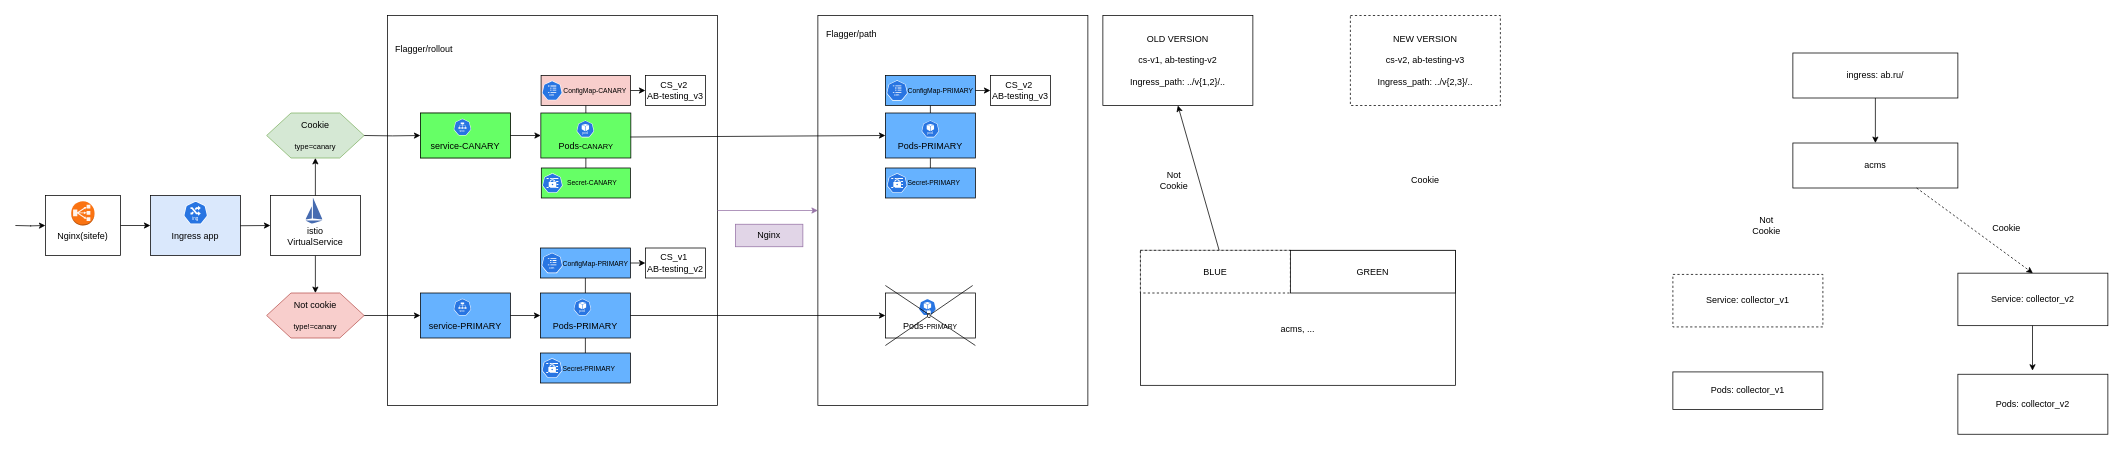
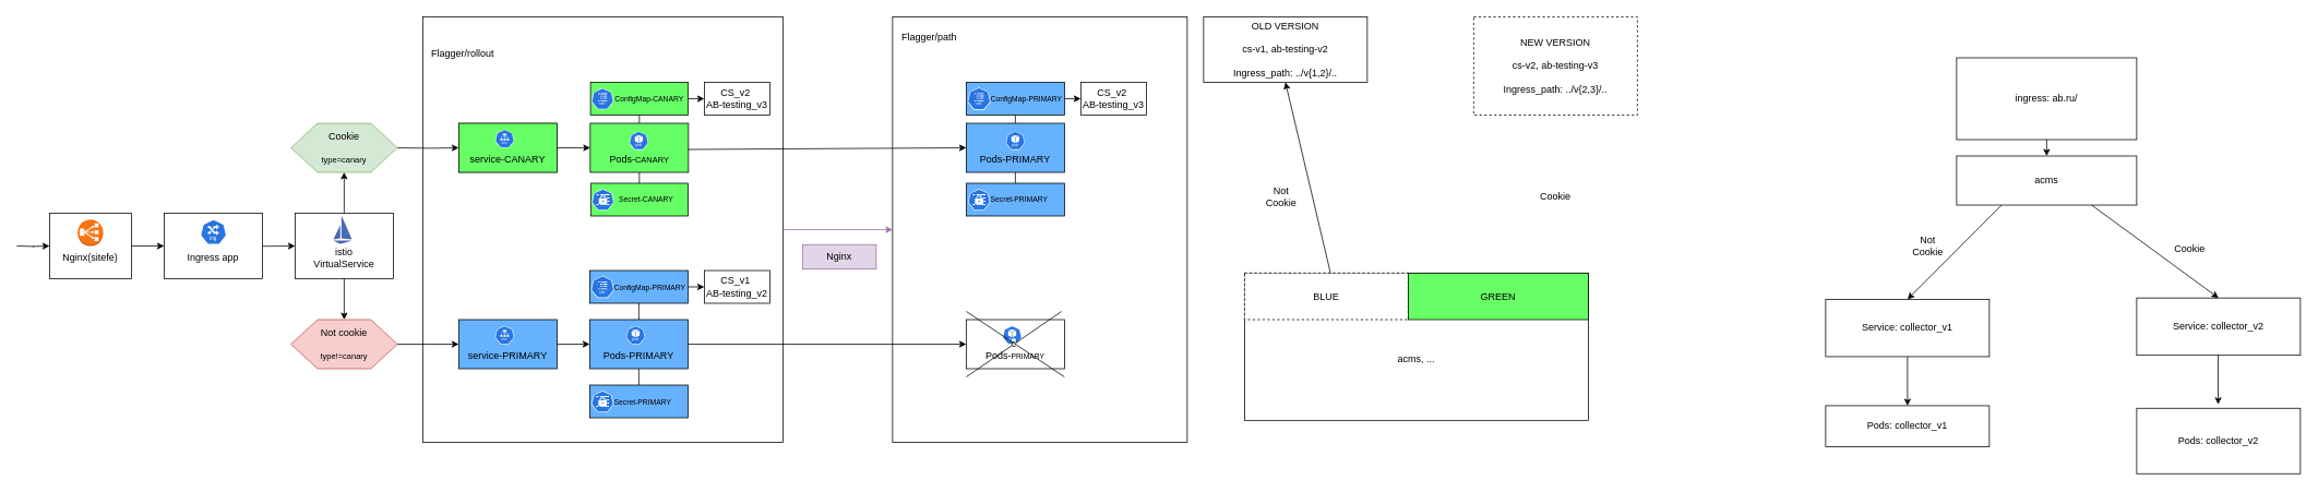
- <mxCell id="67" value="OLD VERSION&lt;br&gt;&lt;br&gt;cs-v1, ab-testing-v2&lt;br&gt;&lt;br&gt;Ingress_path: ../v{1,2}/.." style="rounded=0;whiteSpace=wrap;html=1;" parent="1" vertex="1"><mxGeometry x="1470" y="20" width="200" height="120" as="geometry" /></mxCell>
+ <mxCell id="67" value="OLD VERSION&lt;br&gt;&lt;br&gt;cs-v1, ab-testing-v2&lt;br&gt;&lt;br&gt;Ingress_path: ../v{1,2}/.." style="rounded=0;whiteSpace=wrap;html=1;" parent="1" vertex="1"><mxGeometry x="1470" y="20" width="200" height="80" as="geometry" /></mxCell>
- <mxCell id="77" value="ingress: ab.ru/" style="rounded=0;whiteSpace=wrap;html=1;" vertex="1" parent="1"><mxGeometry x="2390" y="70" width="220" height="60" as="geometry" /></mxCell>
+ <mxCell id="77" value="ingress: ab.ru/" style="rounded=0;whiteSpace=wrap;html=1;" vertex="1" parent="1"><mxGeometry x="2390" y="70" width="220" height="100" as="geometry" /></mxCell>
- <mxCell id="30" value="&lt;font style=&quot;font-size: 9px;&quot;&gt;&amp;nbsp; &amp;nbsp; &amp;nbsp; &amp;nbsp; &amp;nbsp; ConfigMap-CANARY&lt;/font&gt;" style="rounded=0;whiteSpace=wrap;html=1;fillColor=#f8cecc;" parent="1" vertex="1"><mxGeometry x="720.95" y="100" width="119.37" height="40" as="geometry" /></mxCell>
+ <mxCell id="30" value="&lt;font style=&quot;font-size: 9px;&quot;&gt;&amp;nbsp; &amp;nbsp; &amp;nbsp; &amp;nbsp; &amp;nbsp; ConfigMap-CANARY&lt;/font&gt;" style="rounded=0;whiteSpace=wrap;html=1;fillColor=#66FF66;" parent="1" vertex="1"><mxGeometry x="720.95" y="100" width="119.37" height="40" as="geometry" /></mxCell>
- <mxCell id="6" value="&lt;div style=&quot;text-align: justify;&quot;&gt;&lt;span style=&quot;background-color: initial;&quot;&gt;&lt;br&gt;&lt;/span&gt;&lt;/div&gt;&lt;div style=&quot;text-align: justify;&quot;&gt;&lt;span style=&quot;background-color: initial;&quot;&gt;&lt;br&gt;&lt;/span&gt;&lt;/div&gt;&lt;div style=&quot;text-align: justify;&quot;&gt;&lt;span style=&quot;background-color: initial;&quot;&gt;Ingress app&lt;/span&gt;&lt;/div&gt;" style="rounded=0;whiteSpace=wrap;html=1;container=0;fillColor=#dae8fc;" parent="1" vertex="1"><mxGeometry x="200" y="260" width="120" height="80" as="geometry" /></mxCell>
+ <mxCell id="6" value="&lt;div style=&quot;text-align: justify;&quot;&gt;&lt;span style=&quot;background-color: initial;&quot;&gt;&lt;br&gt;&lt;/span&gt;&lt;/div&gt;&lt;div style=&quot;text-align: justify;&quot;&gt;&lt;span style=&quot;background-color: initial;&quot;&gt;&lt;br&gt;&lt;/span&gt;&lt;/div&gt;&lt;div style=&quot;text-align: justify;&quot;&gt;&lt;span style=&quot;background-color: initial;&quot;&gt;Ingress app&lt;/span&gt;&lt;/div&gt;" style="rounded=0;whiteSpace=wrap;html=1;container=0;" parent="1" vertex="1"><mxGeometry x="200" y="260" width="120" height="80" as="geometry" /></mxCell>
- <mxCell id="85" value="" style="endArrow=classic;html=1;rounded=0;exitX=0.75;exitY=1;exitDx=0;exitDy=0;entryX=0.5;entryY=0;entryDx=0;entryDy=0;dashed=1;" edge="1" parent="1" source="78" target="81"><mxGeometry width="50" height="50" relative="1" as="geometry"><mxPoint x="2455" y="260" as="sourcePoint" /><mxPoint x="2340" y="375" as="targetPoint" /></mxGeometry></mxCell>
+ <mxCell id="85" value="" style="endArrow=classic;html=1;rounded=0;exitX=0.75;exitY=1;exitDx=0;exitDy=0;entryX=0.5;entryY=0;entryDx=0;entryDy=0;" edge="1" parent="1" source="78" target="81"><mxGeometry width="50" height="50" relative="1" as="geometry"><mxPoint x="2455" y="260" as="sourcePoint" /><mxPoint x="2340" y="375" as="targetPoint" /></mxGeometry></mxCell>
+ <mxCell id="84" value="" style="endArrow=classic;html=1;rounded=0;exitX=0.25;exitY=1;exitDx=0;exitDy=0;entryX=0.5;entryY=0;entryDx=0;entryDy=0;" edge="1" parent="1" source="78" target="80"><mxGeometry width="50" height="50" relative="1" as="geometry"><mxPoint x="2630" y="460" as="sourcePoint" /><mxPoint x="2680" y="410" as="targetPoint" /></mxGeometry></mxCell>
- <mxCell id="74" value="GREEN" style="rounded=0;whiteSpace=wrap;html=1;" parent="1" vertex="1"><mxGeometry x="1720" y="333.1" width="220" height="56.9" as="geometry" /></mxCell>
+ <mxCell id="74" value="GREEN" style="rounded=0;whiteSpace=wrap;html=1;fillColor=#66ff66;" parent="1" vertex="1"><mxGeometry x="1720" y="333.1" width="220" height="56.9" as="geometry" /></mxCell>
- <mxCell id="80" value="Service: collector_v1" style="rounded=0;whiteSpace=wrap;html=1;dashed=1;" vertex="1" parent="1"><mxGeometry x="2230" y="365.23" width="200" height="70" as="geometry" /></mxCell>
+ <mxCell id="80" value="Service: collector_v1" style="rounded=0;whiteSpace=wrap;html=1;" vertex="1" parent="1"><mxGeometry x="2230" y="365.23" width="200" height="70" as="geometry" /></mxCell>
+ <mxCell id="88" value="" style="endArrow=classic;html=1;rounded=0;exitX=0.5;exitY=1;exitDx=0;exitDy=0;entryX=0.5;entryY=0;entryDx=0;entryDy=0;" edge="1" parent="1" source="80" target="82"><mxGeometry width="50" height="50" relative="1" as="geometry"><mxPoint x="2660" y="460" as="sourcePoint" /><mxPoint x="2710" y="410" as="targetPoint" /></mxGeometry></mxCell>
